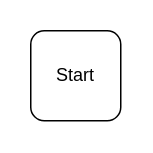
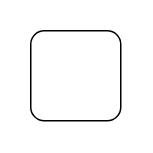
- <mxCell id="3" value="Start" style="text;html=1;strokeColor=none;fillColor=none;align=center;verticalAlign=middle;whiteSpace=wrap;rounded=0;" vertex="1" parent="1"><mxGeometry x="30" y="40" width="40" height="20" as="geometry" /></mxCell>
